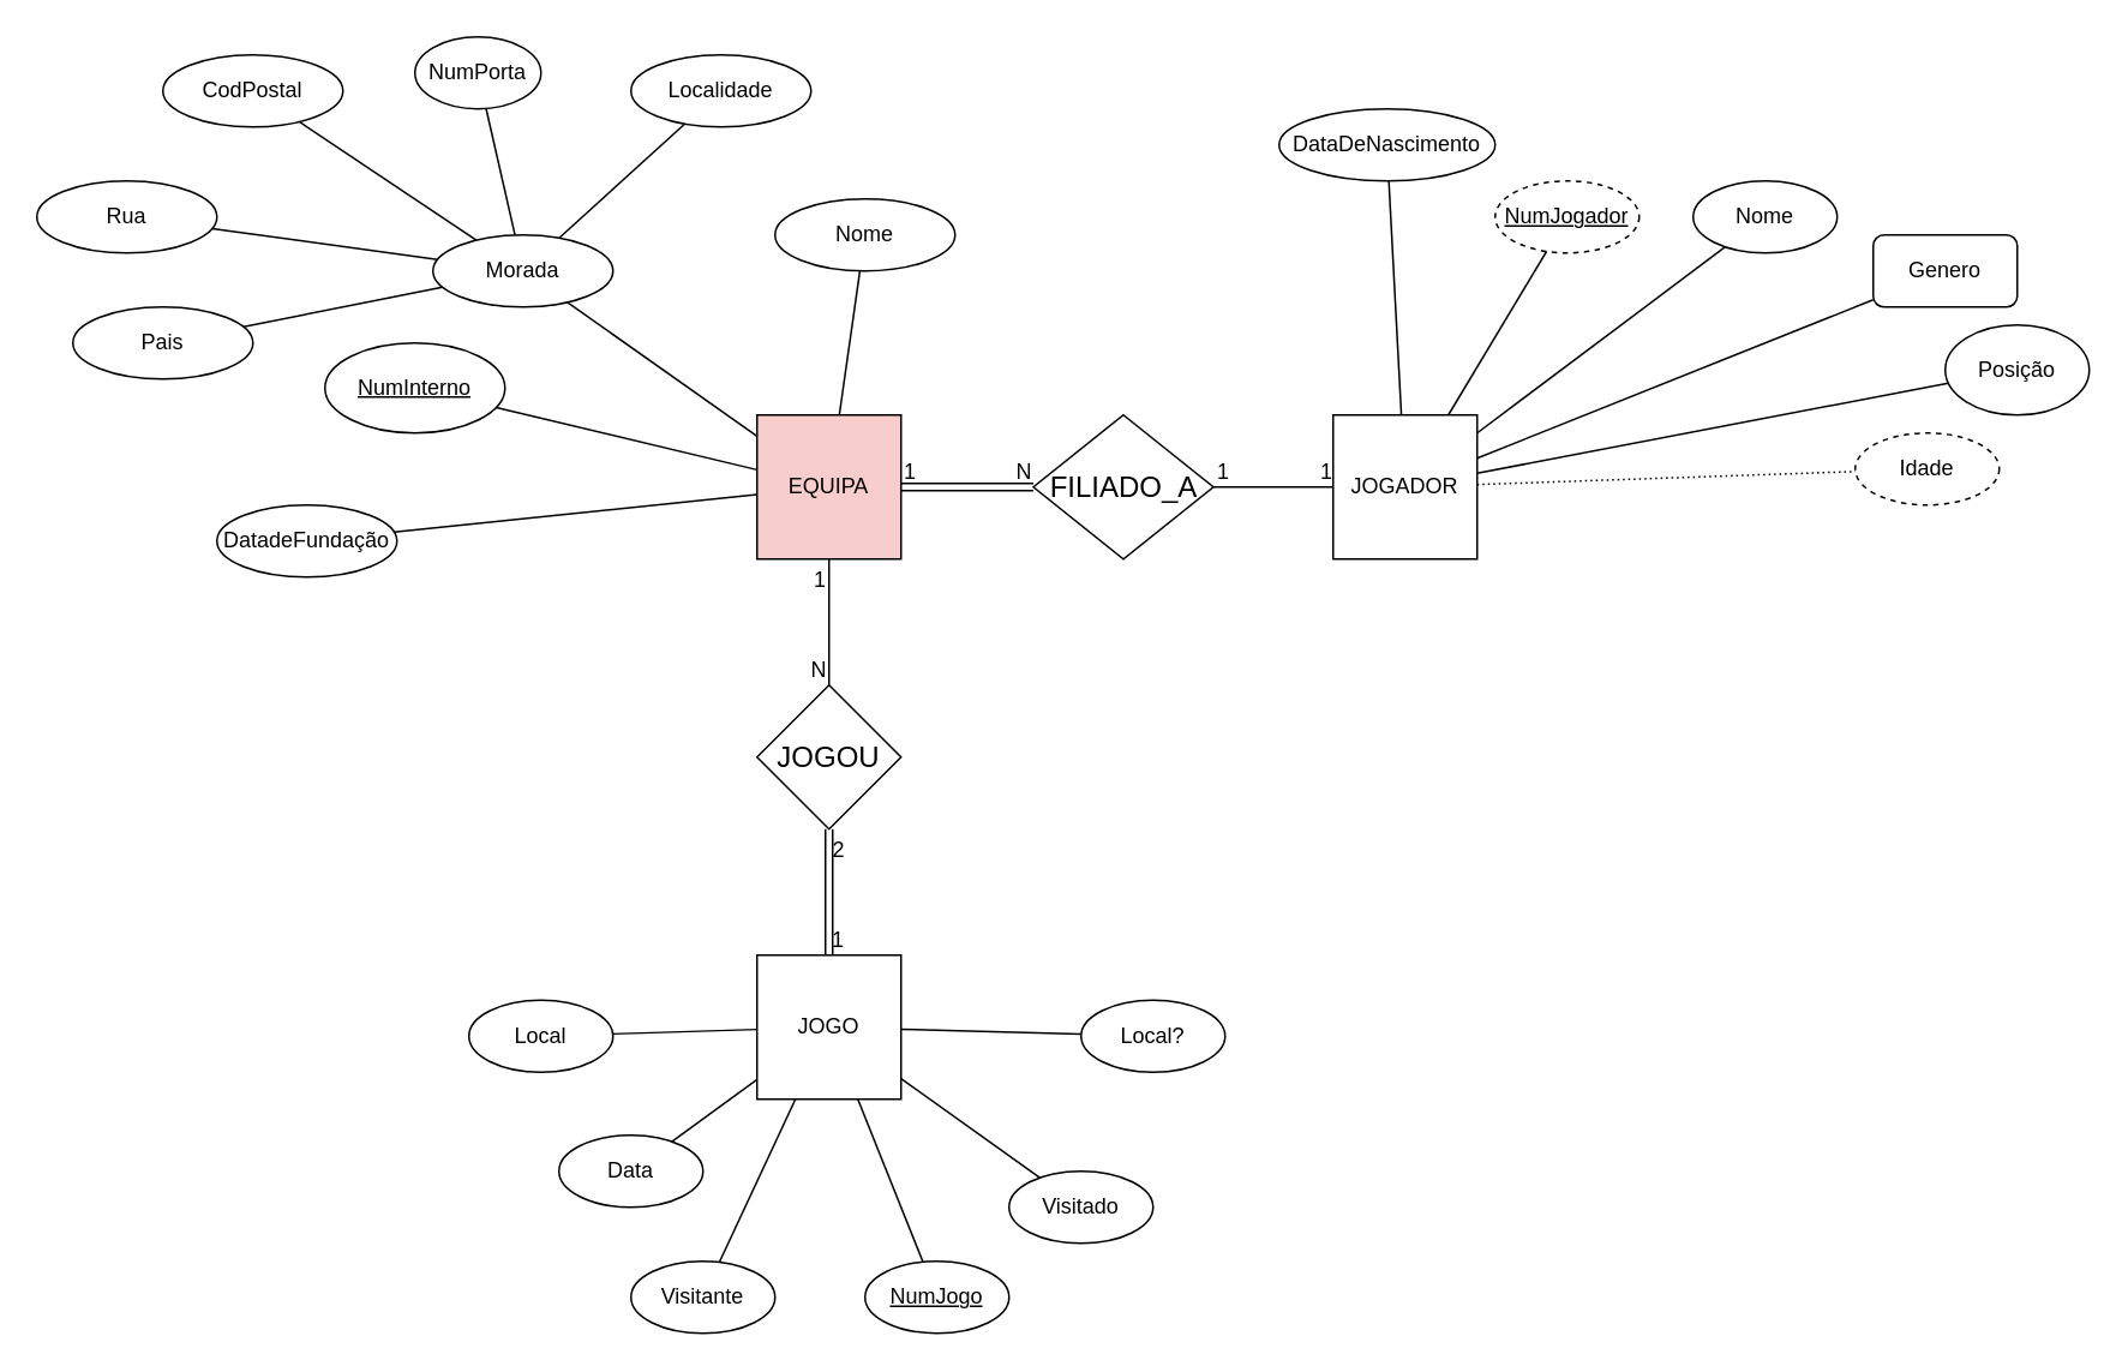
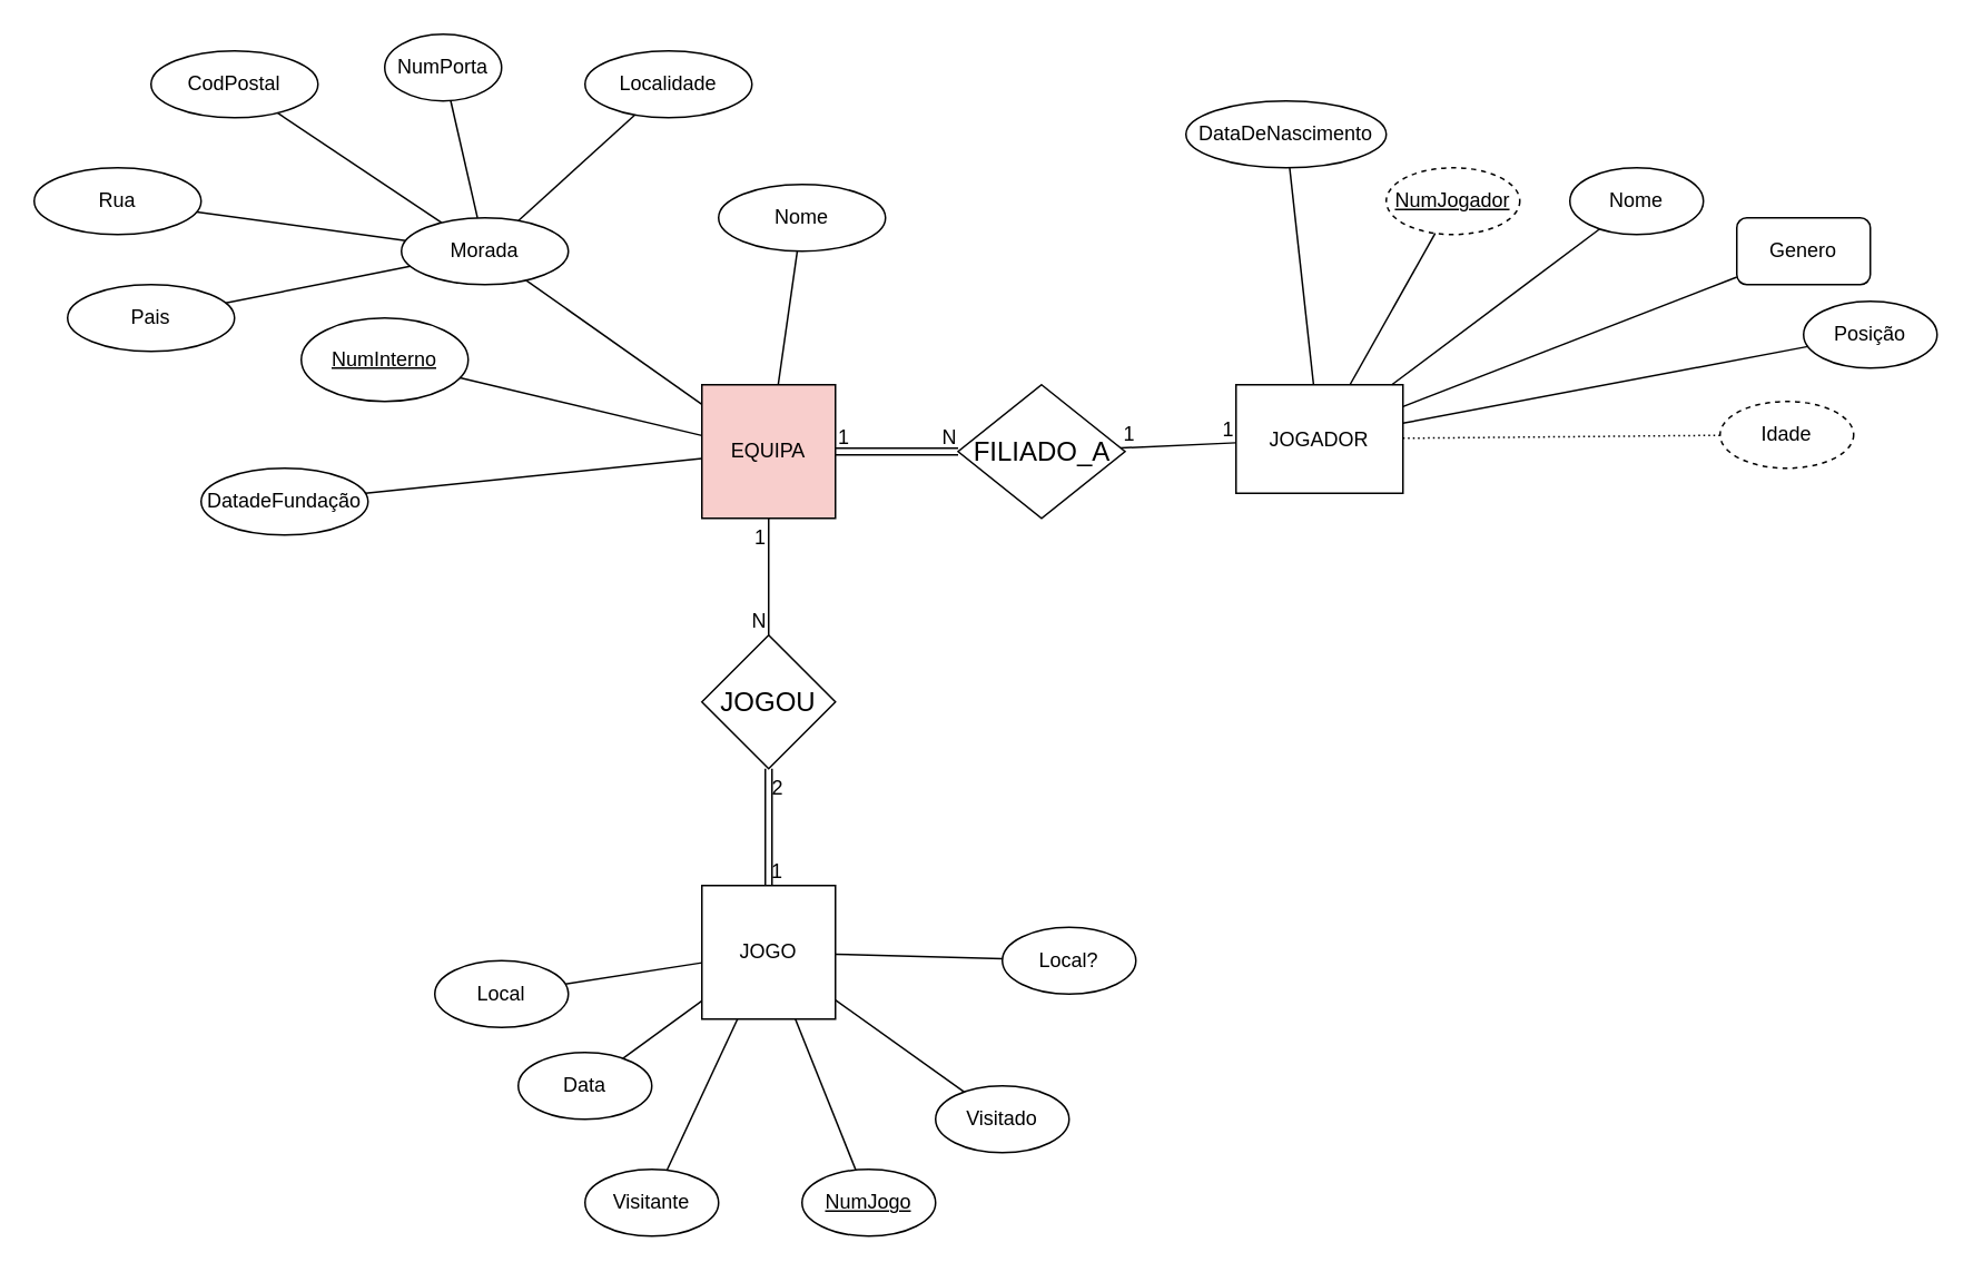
- <mxCell id="33" value="Posição" style="ellipse;whiteSpace=wrap;html=1;align=center;" vertex="1" parent="1"><mxGeometry x="1080" y="180" width="80" height="50" as="geometry" /></mxCell>
+ <mxCell id="33" value="Posição" style="ellipse;whiteSpace=wrap;html=1;align=center;" vertex="1" parent="1"><mxGeometry x="1080" y="180" width="80" height="40" as="geometry" /></mxCell>
- <mxCell id="3" value="JOGADOR" style="rounded=0;whiteSpace=wrap;html=1;" vertex="1" parent="1"><mxGeometry x="740" y="230" width="80" height="80" as="geometry" /></mxCell>
+ <mxCell id="3" value="JOGADOR" style="rounded=0;whiteSpace=wrap;html=1;" vertex="1" parent="1"><mxGeometry x="740" y="230" width="100" height="65" as="geometry" /></mxCell>
- <mxCell id="12" value="Local" style="ellipse;whiteSpace=wrap;html=1;align=center;" vertex="1" parent="1"><mxGeometry x="260" y="555" width="80" height="40" as="geometry" /></mxCell>
+ <mxCell id="12" value="Local" style="ellipse;whiteSpace=wrap;html=1;align=center;" vertex="1" parent="1"><mxGeometry x="260" y="575" width="80" height="40" as="geometry" /></mxCell>
